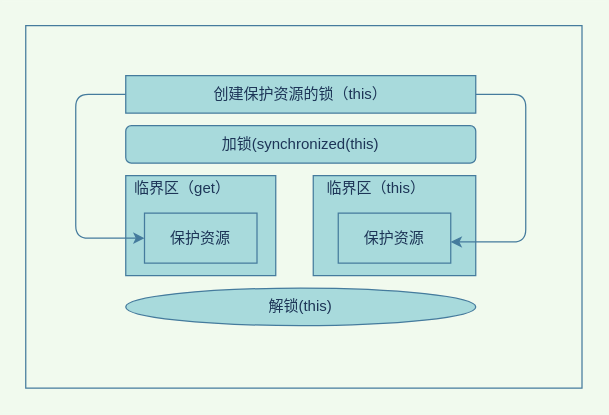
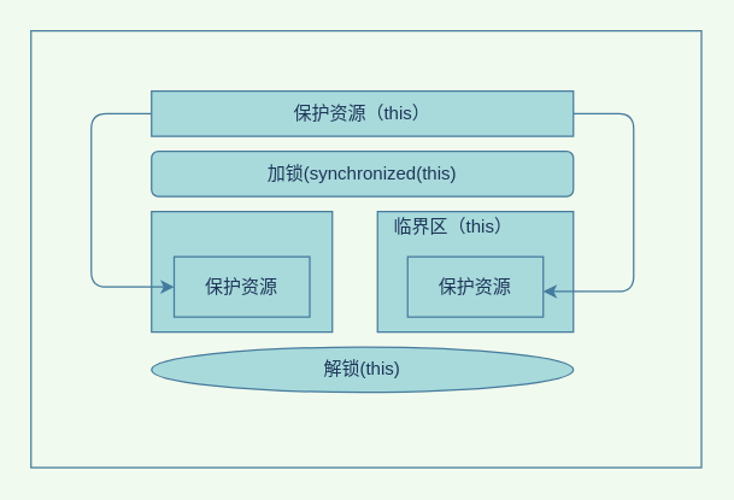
- <mxCell id="10" value="创建保护资源的锁（this）" style="rounded=0;whiteSpace=wrap;html=1;sketch=0;fontColor=#1D3557;strokeColor=#457B9D;fillColor=#A8DADC;" vertex="1" parent="1"><mxGeometry x="100" y="60" width="280" height="30" as="geometry" /></mxCell>
+ <mxCell id="10" value="保护资源（this）" style="rounded=0;whiteSpace=wrap;html=1;sketch=0;fontColor=#1D3557;strokeColor=#457B9D;fillColor=#A8DADC;" vertex="1" parent="1"><mxGeometry x="100" y="60" width="280" height="30" as="geometry" /></mxCell>
- <mxCell id="5" value="临界区（get）" style="text;html=1;align=center;verticalAlign=middle;resizable=0;points=[];autosize=1;strokeColor=none;fontColor=#1D3557;" vertex="1" parent="1"><mxGeometry x="100" y="140" width="90" height="20" as="geometry" /></mxCell>
